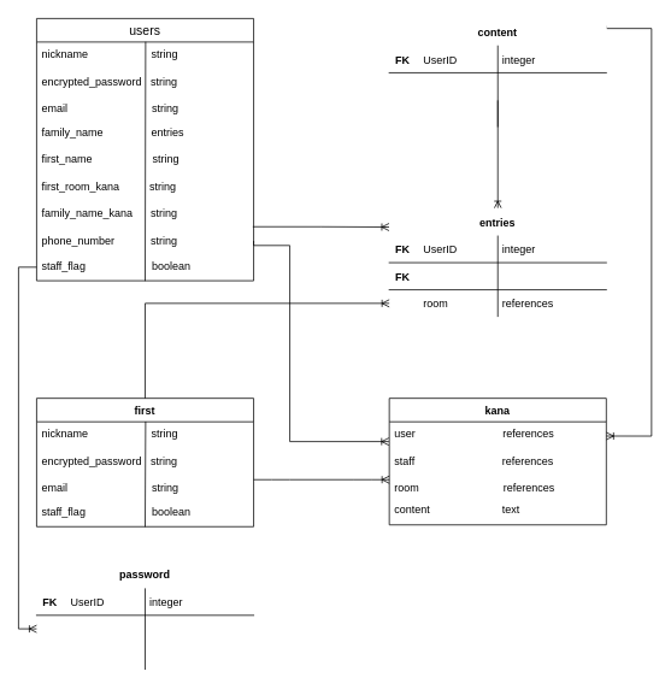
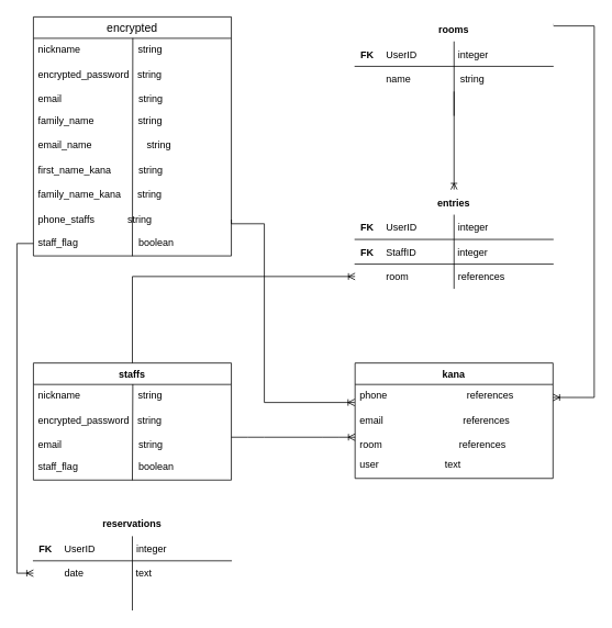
- <mxCell id="2" value="users" style="swimlane;fontStyle=0;childLayout=stackLayout;horizontal=1;startSize=26;horizontalStack=0;resizeParent=1;resizeParentMax=0;resizeLast=0;collapsible=1;marginBottom=0;align=center;fontSize=14;" parent="1" vertex="1"><mxGeometry x="40" y="20" width="240" height="290" as="geometry"><mxRectangle x="90" y="150" width="70" height="26" as="alternateBounds" /></mxGeometry></mxCell>
+ <mxCell id="2" value="encrypted" style="swimlane;fontStyle=0;childLayout=stackLayout;horizontal=1;startSize=26;horizontalStack=0;resizeParent=1;resizeParentMax=0;resizeLast=0;collapsible=1;marginBottom=0;align=center;fontSize=14;" parent="1" vertex="1"><mxGeometry x="40" y="20" width="240" height="290" as="geometry"><mxRectangle x="90" y="150" width="70" height="26" as="alternateBounds" /></mxGeometry></mxCell>
- <mxCell id="15" value="content" style="shape=table;startSize=30;container=1;collapsible=1;childLayout=tableLayout;fixedRows=1;rowLines=0;fontStyle=1;align=center;resizeLast=1;strokeColor=#FFFFFF;" parent="1" vertex="1"><mxGeometry x="430" y="20" width="240" height="90" as="geometry" /></mxCell>
+ <mxCell id="15" value="rooms" style="shape=table;startSize=30;container=1;collapsible=1;childLayout=tableLayout;fixedRows=1;rowLines=0;fontStyle=1;align=center;resizeLast=1;strokeColor=#FFFFFF;" parent="1" vertex="1"><mxGeometry x="430" y="20" width="240" height="90" as="geometry" /></mxCell>
+ <mxCell id="21" value="name                  string" style="shape=partialRectangle;connectable=0;fillColor=none;top=0;left=0;bottom=0;right=0;align=left;spacingLeft=6;overflow=hidden;" parent="19" vertex="1"><mxGeometry x="30" width="210" height="30" as="geometry" /></mxCell>
- <mxCell id="7" value="family_name                entries&#10;" style="text;strokeColor=none;fillColor=none;spacingLeft=4;spacingRight=4;overflow=hidden;rotatable=0;points=[[0,0.5],[1,0.5]];portConstraint=eastwest;fontSize=12;" parent="2" vertex="1"><mxGeometry y="112" width="240" height="30" as="geometry" /></mxCell>
+ <mxCell id="7" value="family_name                string&#10;" style="text;strokeColor=none;fillColor=none;spacingLeft=4;spacingRight=4;overflow=hidden;rotatable=0;points=[[0,0.5],[1,0.5]];portConstraint=eastwest;fontSize=12;" parent="2" vertex="1"><mxGeometry y="112" width="240" height="30" as="geometry" /></mxCell>
- <mxCell id="8" value="first_name                    string&#10;" style="text;strokeColor=none;fillColor=none;spacingLeft=4;spacingRight=4;overflow=hidden;rotatable=0;points=[[0,0.5],[1,0.5]];portConstraint=eastwest;fontSize=12;" parent="2" vertex="1"><mxGeometry y="142" width="240" height="30" as="geometry" /></mxCell>
+ <mxCell id="8" value="email_name                    string&#10;" style="text;strokeColor=none;fillColor=none;spacingLeft=4;spacingRight=4;overflow=hidden;rotatable=0;points=[[0,0.5],[1,0.5]];portConstraint=eastwest;fontSize=12;" parent="2" vertex="1"><mxGeometry y="142" width="240" height="30" as="geometry" /></mxCell>
- <mxCell id="9" value="first_room_kana          string" style="text;strokeColor=none;fillColor=none;spacingLeft=4;spacingRight=4;overflow=hidden;rotatable=0;points=[[0,0.5],[1,0.5]];portConstraint=eastwest;fontSize=12;" parent="2" vertex="1"><mxGeometry y="172" width="240" height="30" as="geometry" /></mxCell>
+ <mxCell id="9" value="first_name_kana          string" style="text;strokeColor=none;fillColor=none;spacingLeft=4;spacingRight=4;overflow=hidden;rotatable=0;points=[[0,0.5],[1,0.5]];portConstraint=eastwest;fontSize=12;" parent="2" vertex="1"><mxGeometry y="172" width="240" height="30" as="geometry" /></mxCell>
- <mxCell id="59" style="edgeStyle=orthogonalEdgeStyle;rounded=0;orthogonalLoop=1;jettySize=auto;html=1;entryX=-0.001;entryY=0.172;entryDx=0;entryDy=0;endArrow=ERoneToMany;endFill=0;exitX=0.996;exitY=0.942;exitDx=0;exitDy=0;exitPerimeter=0;entryPerimeter=0;" edge="1" parent="1" source="10" target="41"><mxGeometry relative="1" as="geometry"><mxPoint x="290" y="240" as="sourcePoint" /><mxPoint x="390" y="310" as="targetPoint" /></mxGeometry></mxCell>
- <mxCell id="11" value="phone_number            string&#10;" style="text;strokeColor=none;fillColor=none;spacingLeft=4;spacingRight=4;overflow=hidden;rotatable=0;points=[[0,0.5],[1,0.5]];portConstraint=eastwest;fontSize=12;" parent="2" vertex="1"><mxGeometry y="232" width="240" height="28" as="geometry" /></mxCell>
+ <mxCell id="11" value="phone_staffs            string&#10;" style="text;strokeColor=none;fillColor=none;spacingLeft=4;spacingRight=4;overflow=hidden;rotatable=0;points=[[0,0.5],[1,0.5]];portConstraint=eastwest;fontSize=12;" parent="2" vertex="1"><mxGeometry y="232" width="240" height="28" as="geometry" /></mxCell>
+ <mxCell id="47" value="StaffID               integer" style="shape=partialRectangle;connectable=0;fillColor=none;top=0;left=0;bottom=0;right=0;align=left;spacingLeft=6;fontStyle=0;overflow=hidden;" vertex="1" parent="45"><mxGeometry x="30" width="210" height="30" as="geometry" /></mxCell>
- <mxCell id="35" value="first" style="swimlane;fontStyle=1;childLayout=stackLayout;horizontal=1;startSize=26;horizontalStack=0;resizeParent=1;resizeParentMax=0;resizeLast=0;collapsible=1;marginBottom=0;align=center;fontSize=12;" vertex="1" parent="1"><mxGeometry x="40" y="440" width="240" height="142" as="geometry"><mxRectangle x="90" y="150" width="70" height="26" as="alternateBounds" /></mxGeometry></mxCell>
+ <mxCell id="35" value="staffs" style="swimlane;fontStyle=1;childLayout=stackLayout;horizontal=1;startSize=26;horizontalStack=0;resizeParent=1;resizeParentMax=0;resizeLast=0;collapsible=1;marginBottom=0;align=center;fontSize=12;" vertex="1" parent="1"><mxGeometry x="40" y="440" width="240" height="142" as="geometry"><mxRectangle x="90" y="150" width="70" height="26" as="alternateBounds" /></mxGeometry></mxCell>
- <mxCell id="53" value="user                             references" style="text;strokeColor=none;fillColor=none;spacingLeft=4;spacingRight=4;overflow=hidden;rotatable=0;points=[[0,0.5],[1,0.5]];portConstraint=eastwest;fontSize=12;" vertex="1" parent="52"><mxGeometry y="26" width="240" height="30" as="geometry" /></mxCell>
+ <mxCell id="53" value="phone                             references" style="text;strokeColor=none;fillColor=none;spacingLeft=4;spacingRight=4;overflow=hidden;rotatable=0;points=[[0,0.5],[1,0.5]];portConstraint=eastwest;fontSize=12;" vertex="1" parent="52"><mxGeometry y="26" width="240" height="30" as="geometry" /></mxCell>
- <mxCell id="54" value="staff                             references" style="text;strokeColor=none;fillColor=none;spacingLeft=4;spacingRight=4;overflow=hidden;rotatable=0;points=[[0,0.5],[1,0.5]];portConstraint=eastwest;fontSize=12;" vertex="1" parent="52"><mxGeometry y="56" width="240" height="30" as="geometry" /></mxCell>
+ <mxCell id="54" value="email                             references" style="text;strokeColor=none;fillColor=none;spacingLeft=4;spacingRight=4;overflow=hidden;rotatable=0;points=[[0,0.5],[1,0.5]];portConstraint=eastwest;fontSize=12;" vertex="1" parent="52"><mxGeometry y="56" width="240" height="30" as="geometry" /></mxCell>
- <mxCell id="56" value="content                        text" style="text;strokeColor=none;fillColor=none;spacingLeft=4;spacingRight=4;overflow=hidden;rotatable=0;points=[[0,0.5],[1,0.5]];portConstraint=eastwest;fontSize=12;" vertex="1" parent="52"><mxGeometry y="110" width="240" height="30" as="geometry" /></mxCell>
+ <mxCell id="56" value="user                        text" style="text;strokeColor=none;fillColor=none;spacingLeft=4;spacingRight=4;overflow=hidden;rotatable=0;points=[[0,0.5],[1,0.5]];portConstraint=eastwest;fontSize=12;" vertex="1" parent="52"><mxGeometry y="110" width="240" height="30" as="geometry" /></mxCell>
- <mxCell id="23" value="password" style="shape=table;startSize=30;container=1;collapsible=1;childLayout=tableLayout;fixedRows=1;rowLines=0;fontStyle=1;align=center;resizeLast=1;strokeColor=#FFFFFF;" parent="1" vertex="1"><mxGeometry x="40" y="620" width="240" height="120" as="geometry" /></mxCell>
+ <mxCell id="23" value="reservations" style="shape=table;startSize=30;container=1;collapsible=1;childLayout=tableLayout;fixedRows=1;rowLines=0;fontStyle=1;align=center;resizeLast=1;strokeColor=#FFFFFF;" parent="1" vertex="1"><mxGeometry x="40" y="620" width="240" height="120" as="geometry" /></mxCell>
+ <mxCell id="29" value="date                   text" style="shape=partialRectangle;connectable=0;fillColor=none;top=0;left=0;bottom=0;right=0;align=left;spacingLeft=6;overflow=hidden;" parent="27" vertex="1"><mxGeometry x="30" width="210" height="30" as="geometry" /></mxCell>
